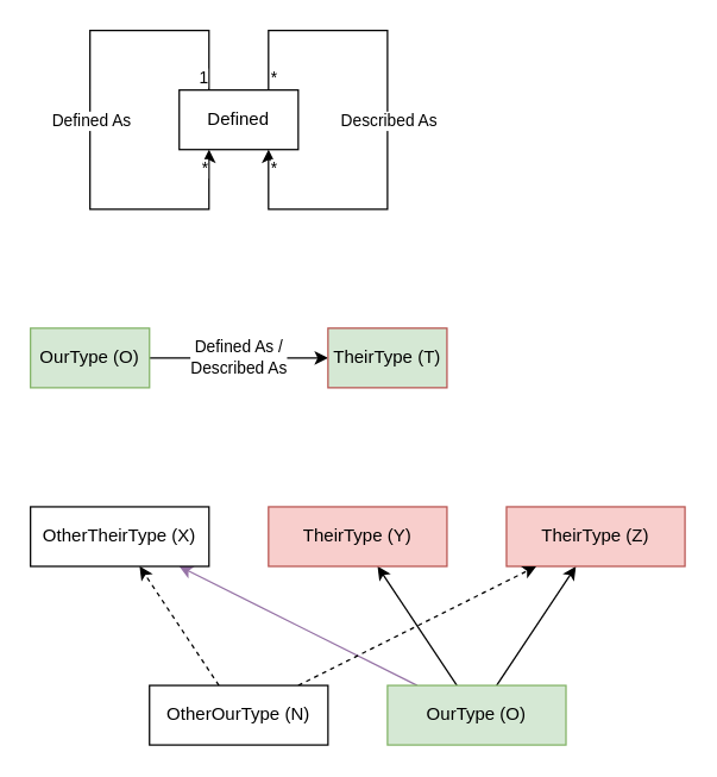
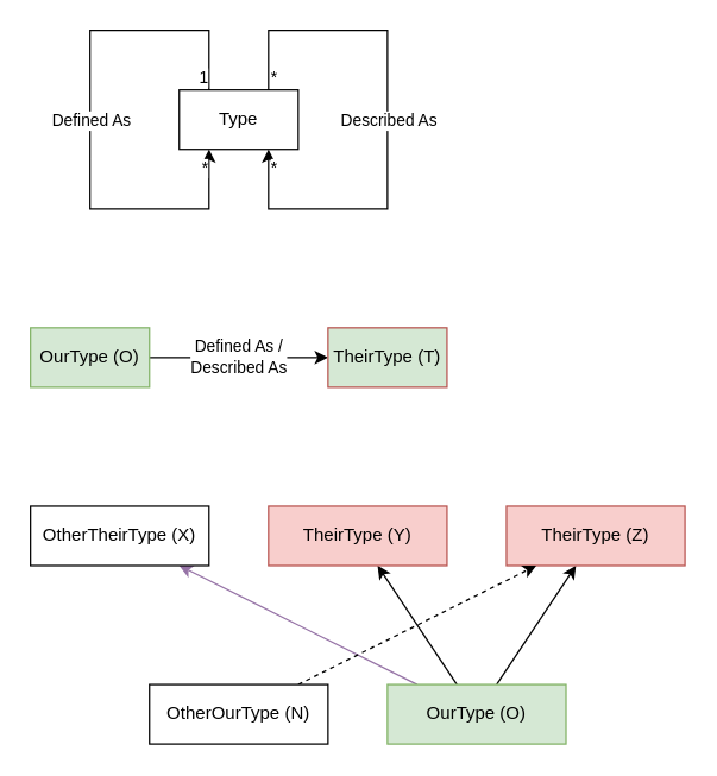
- <mxCell id="2" value="Defined" style="whiteSpace=wrap;html=1;" parent="1" vertex="1"><mxGeometry x="120" y="60" width="80" height="40" as="geometry" /></mxCell>
+ <mxCell id="2" value="Type" style="whiteSpace=wrap;html=1;" parent="1" vertex="1"><mxGeometry x="120" y="60" width="80" height="40" as="geometry" /></mxCell>
- <mxCell id="20" style="rounded=0;orthogonalLoop=1;jettySize=auto;html=1;dashed=1;" parent="1" source="22" target="23" edge="1"><mxGeometry relative="1" as="geometry" /></mxCell>
